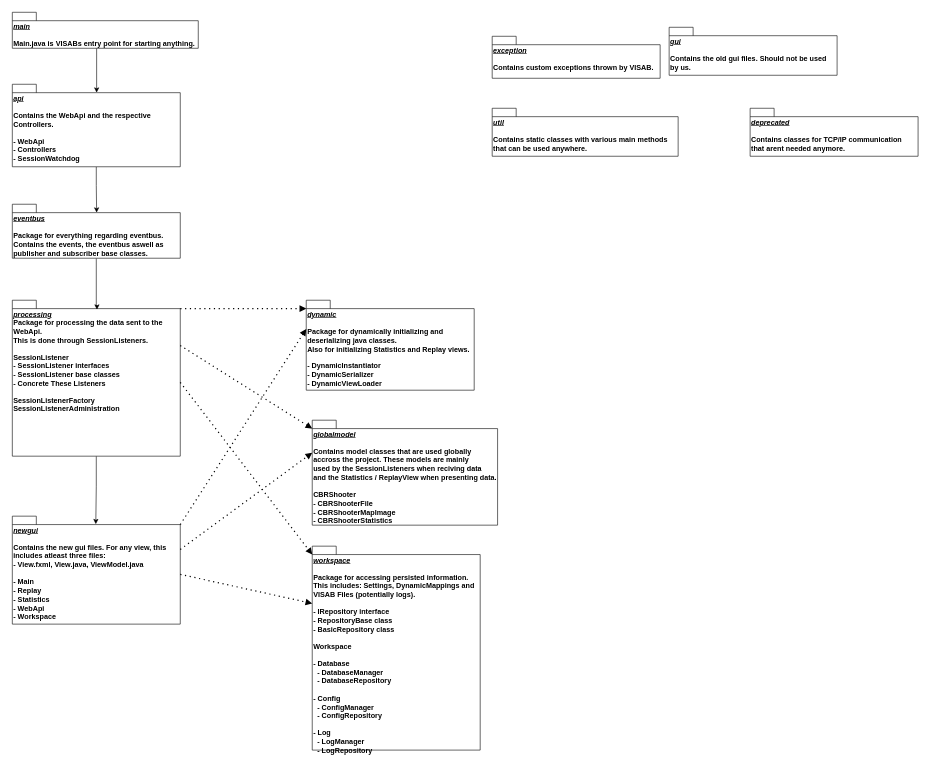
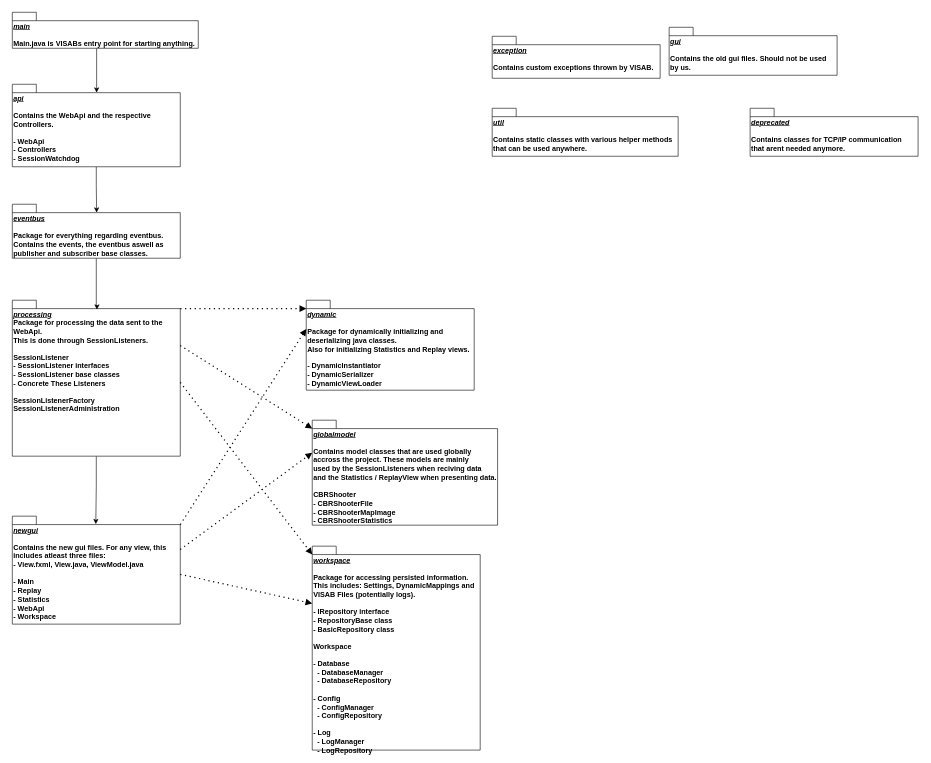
- <mxCell id="14" value="&lt;i&gt;&lt;u&gt;util&lt;/u&gt;&lt;/i&gt;&lt;br&gt;&lt;br&gt;Contains static classes with various main methods&lt;br&gt;that can be used anywhere." style="shape=folder;fontStyle=1;spacingTop=10;tabWidth=40;tabHeight=14;tabPosition=left;html=1;align=left;verticalAlign=top;" vertex="1" parent="1"><mxGeometry x="820" y="180" width="310" height="80" as="geometry" /></mxCell>
+ <mxCell id="14" value="&lt;i&gt;&lt;u&gt;util&lt;/u&gt;&lt;/i&gt;&lt;br&gt;&lt;br&gt;Contains static classes with various helper methods&lt;br&gt;that can be used anywhere." style="shape=folder;fontStyle=1;spacingTop=10;tabWidth=40;tabHeight=14;tabPosition=left;html=1;align=left;verticalAlign=top;" vertex="1" parent="1"><mxGeometry x="820" y="180" width="310" height="80" as="geometry" /></mxCell>
